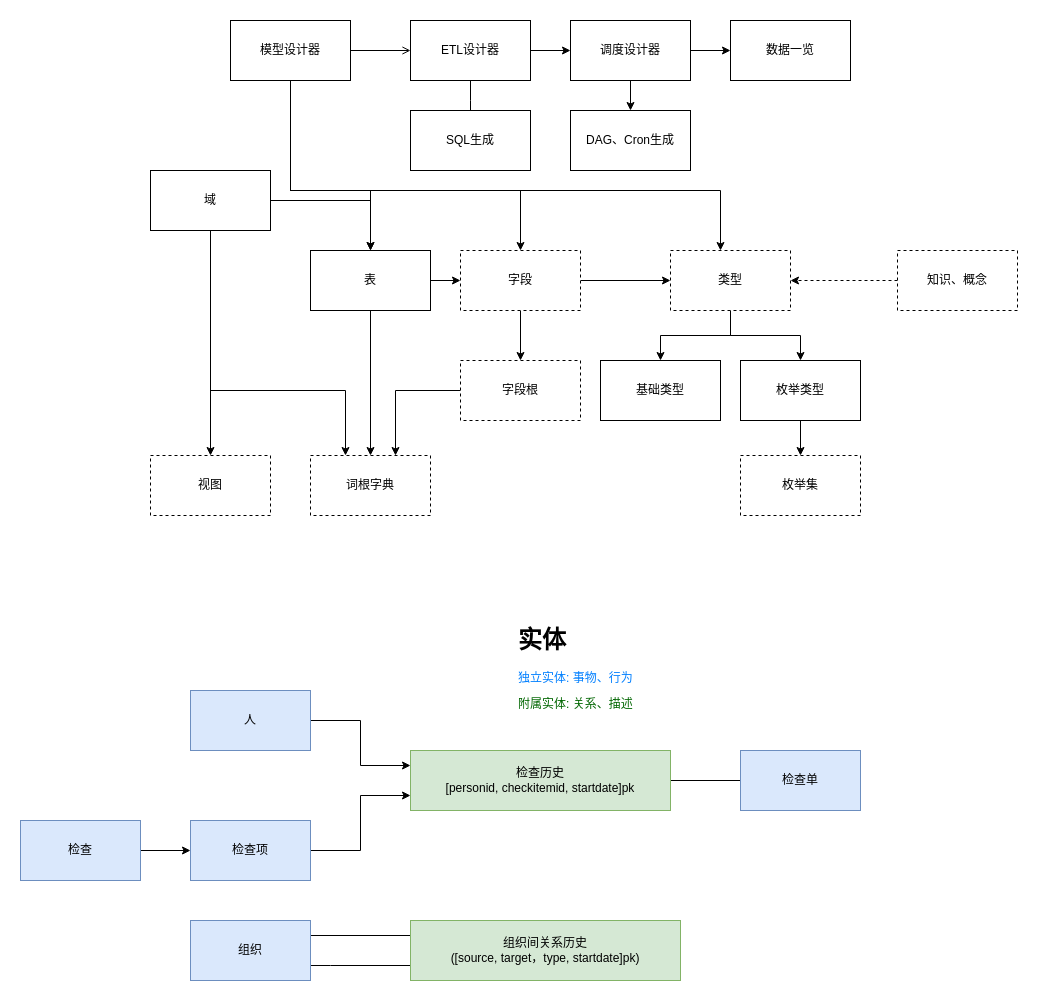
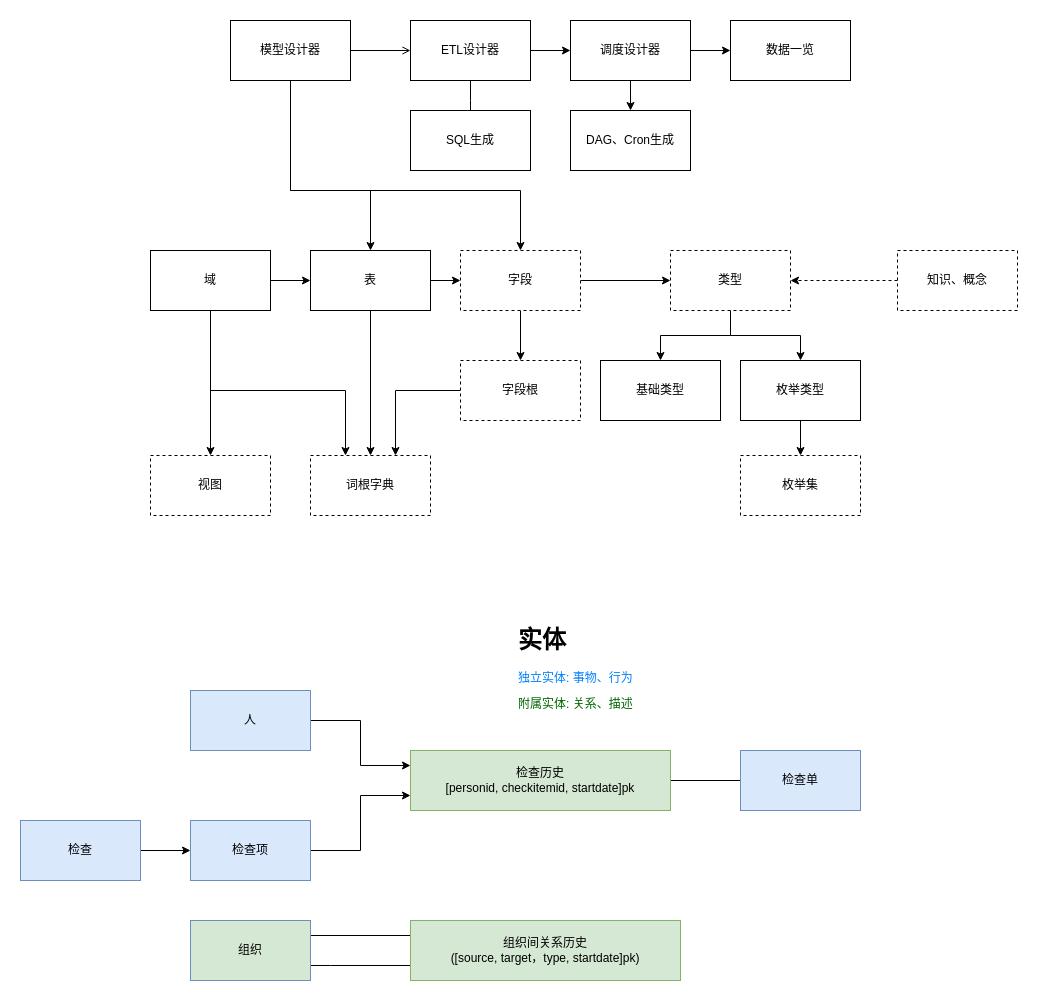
- <mxCell id="5" style="edgeStyle=orthogonalEdgeStyle;rounded=0;orthogonalLoop=1;jettySize=auto;html=1;" edge="1" parent="1" source="6" target="25"><mxGeometry relative="1" as="geometry"><Array as="points"><mxPoint x="290" y="190" /><mxPoint x="720" y="190" /></Array></mxGeometry></mxCell>
- <mxCell id="16" value="域" style="rounded=0;whiteSpace=wrap;html=1;" vertex="1" parent="1"><mxGeometry x="150" y="170" width="120" height="60" as="geometry" /></mxCell>
+ <mxCell id="16" value="域" style="rounded=0;whiteSpace=wrap;html=1;" vertex="1" parent="1"><mxGeometry x="150" y="250" width="120" height="60" as="geometry" /></mxCell>
- <mxCell id="48" value="组织" style="rounded=0;whiteSpace=wrap;html=1;align=center;fillColor=#dae8fc;strokeColor=#6c8ebf;" vertex="1" parent="1"><mxGeometry x="190" y="920" width="120" height="60" as="geometry" /></mxCell>
+ <mxCell id="48" value="组织" style="rounded=0;whiteSpace=wrap;html=1;align=center;fillColor=#d5e8d4;strokeColor=#6c8ebf;" vertex="1" parent="1"><mxGeometry x="190" y="920" width="120" height="60" as="geometry" /></mxCell>
